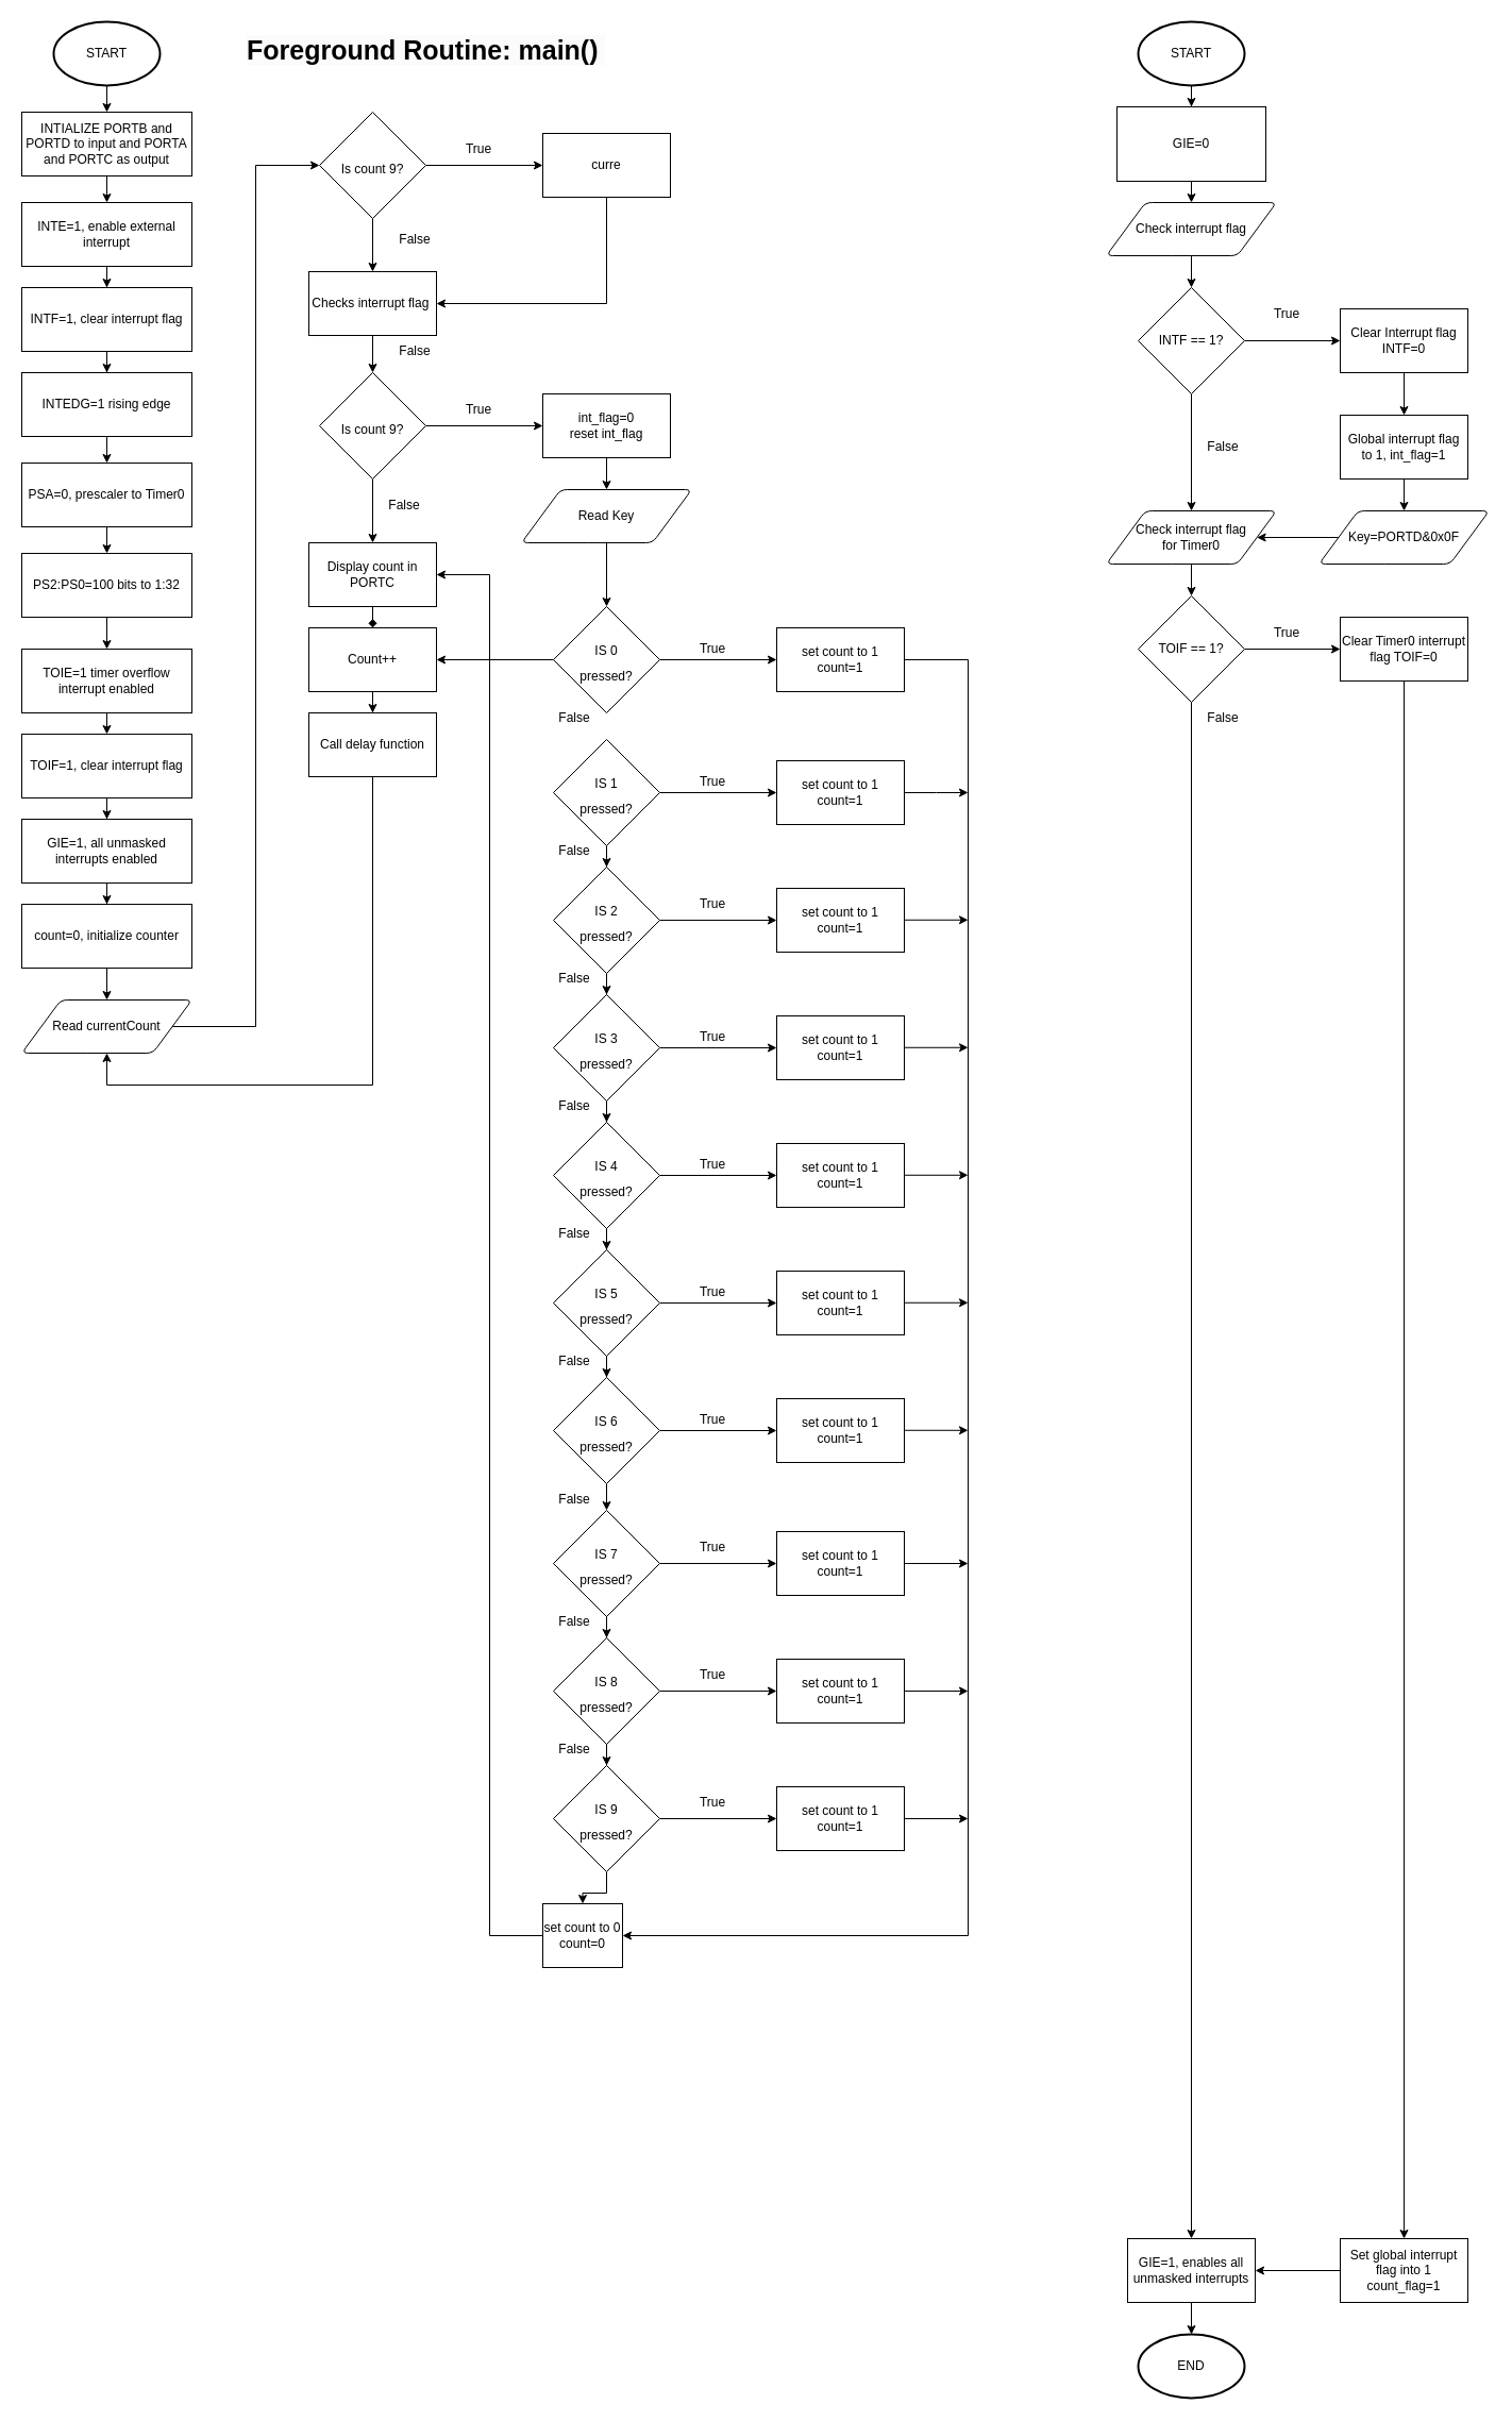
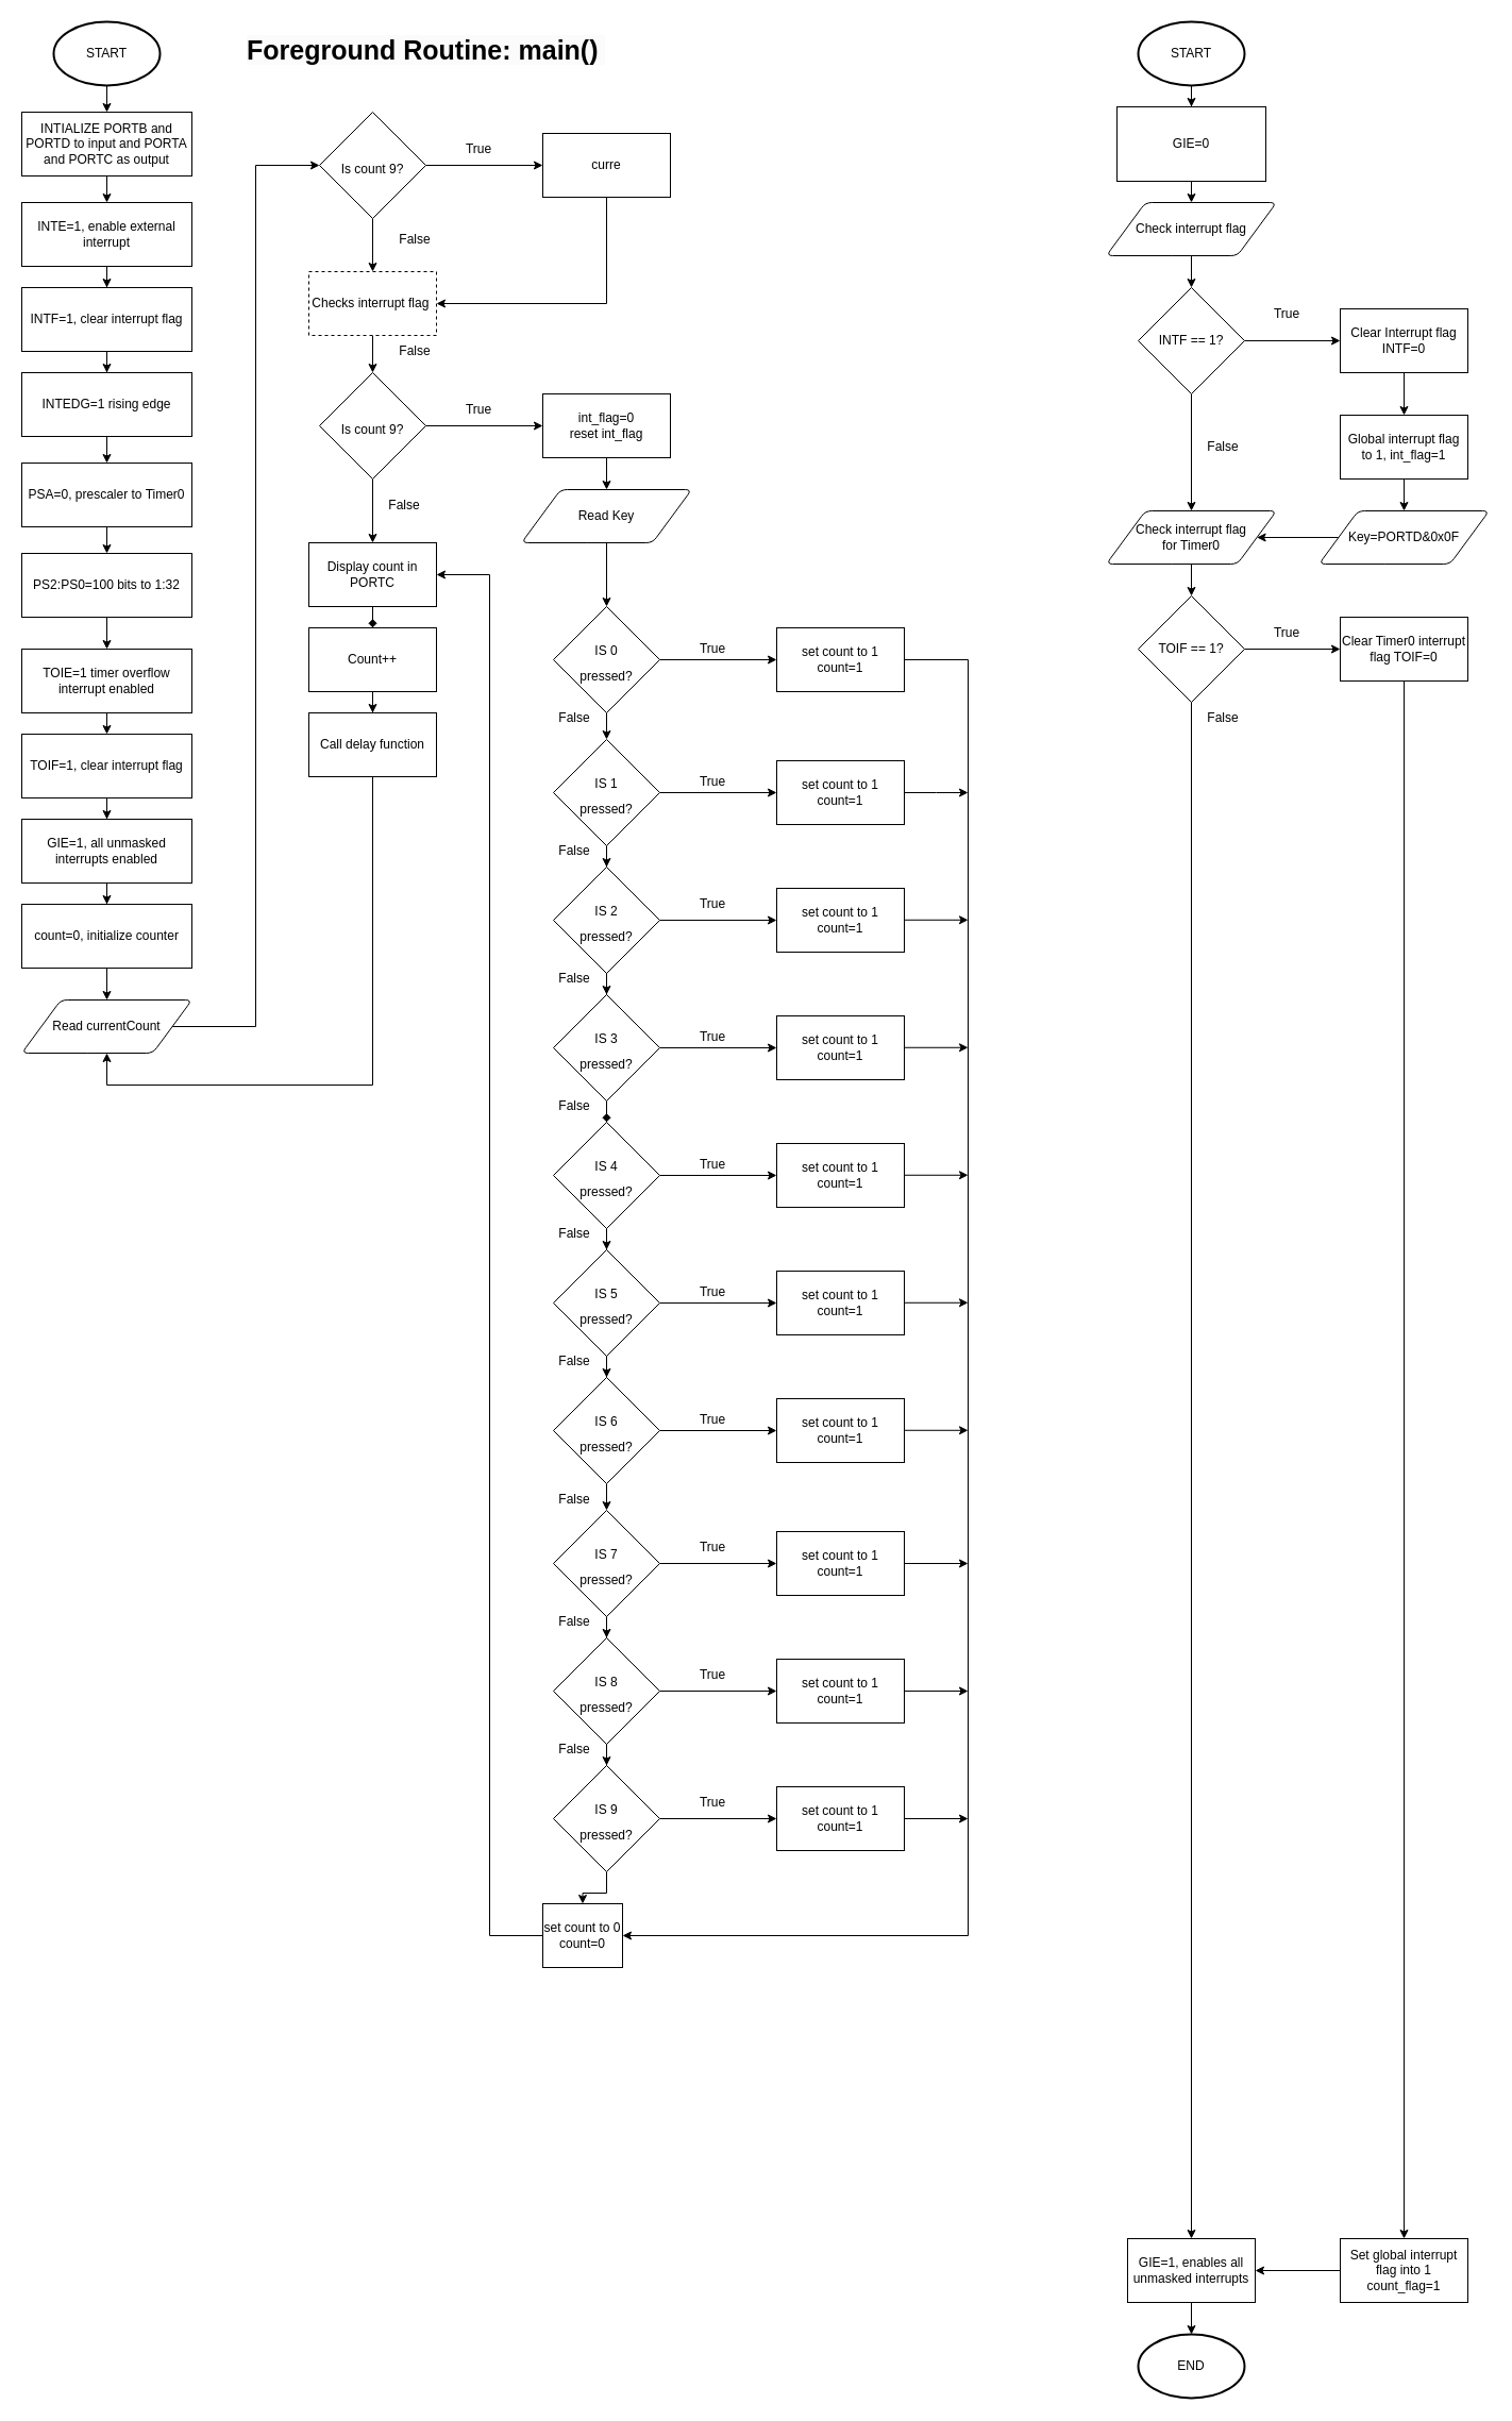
- <mxCell id="43" value="Checks interrupt flag&amp;nbsp;" style="rounded=0;whiteSpace=wrap;html=1;strokeWidth=1;" parent="1" vertex="1"><mxGeometry x="290" y="255" width="120" height="60" as="geometry" /></mxCell>
+ <mxCell id="43" value="Checks interrupt flag&amp;nbsp;" style="rounded=0;whiteSpace=wrap;html=1;strokeWidth=1;dashed=1;" parent="1" vertex="1"><mxGeometry x="290" y="255" width="120" height="60" as="geometry" /></mxCell>
- <mxCell id="64" value="" style="edgeStyle=orthogonalEdgeStyle;rounded=0;orthogonalLoop=1;jettySize=auto;html=1;fontSize=12;" parent="1" source="66" target="51" edge="1"><mxGeometry relative="1" as="geometry" /></mxCell>
+ <mxCell id="64" value="" style="edgeStyle=orthogonalEdgeStyle;rounded=0;orthogonalLoop=1;jettySize=auto;html=1;fontSize=12;" parent="1" source="66" target="69" edge="1"><mxGeometry relative="1" as="geometry" /></mxCell>
- <mxCell id="73" value="" style="edgeStyle=orthogonalEdgeStyle;rounded=0;orthogonalLoop=1;jettySize=auto;html=1;fontSize=12;" parent="1" source="75" target="78" edge="1"><mxGeometry relative="1" as="geometry" /></mxCell>
+ <mxCell id="73" value="" style="edgeStyle=orthogonalEdgeStyle;rounded=0;orthogonalLoop=1;jettySize=auto;html=1;fontSize=12;endArrow=diamond;" parent="1" source="75" target="78" edge="1"><mxGeometry relative="1" as="geometry" /></mxCell>
